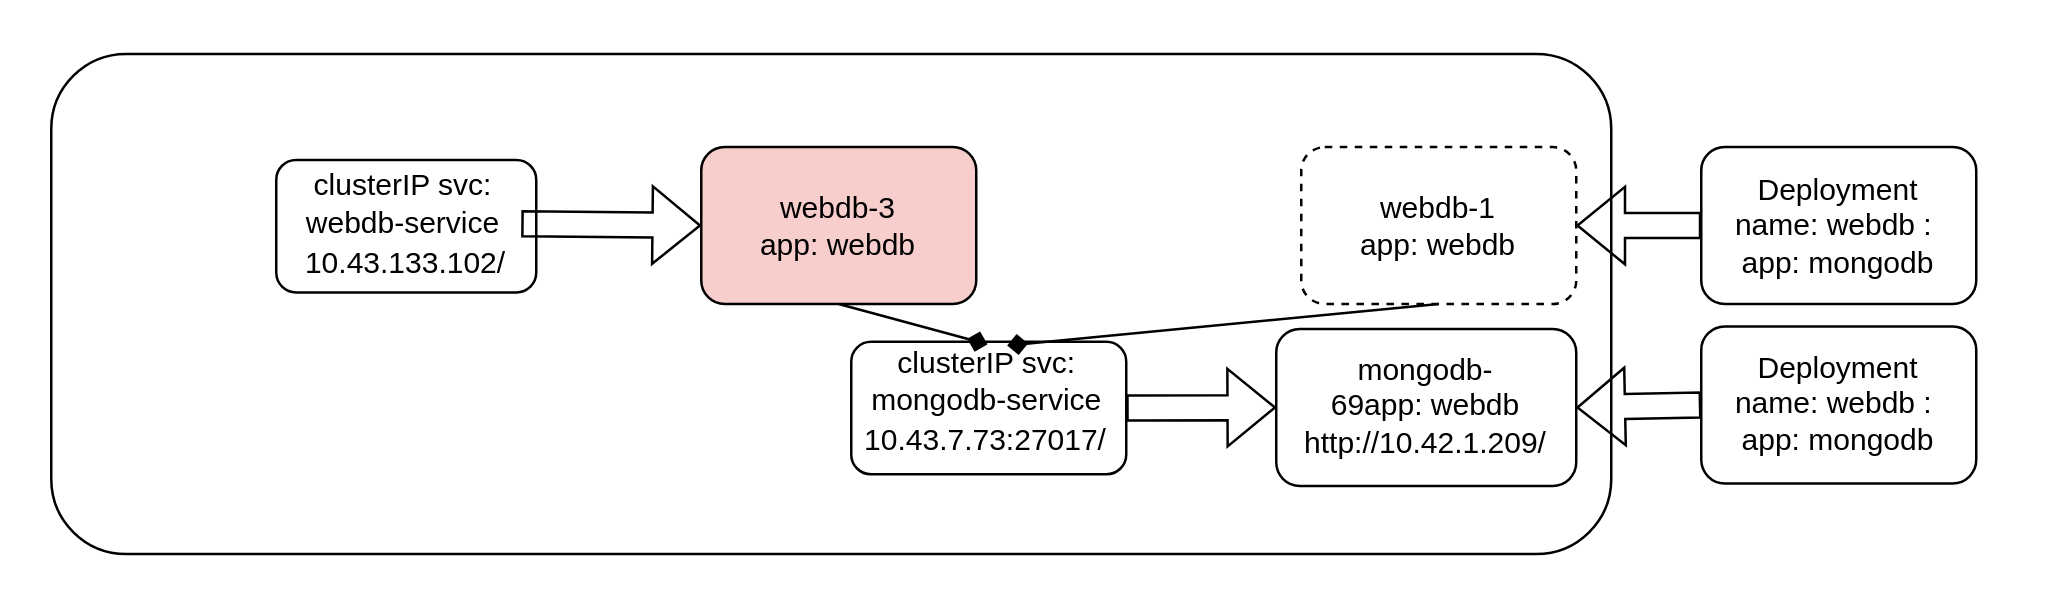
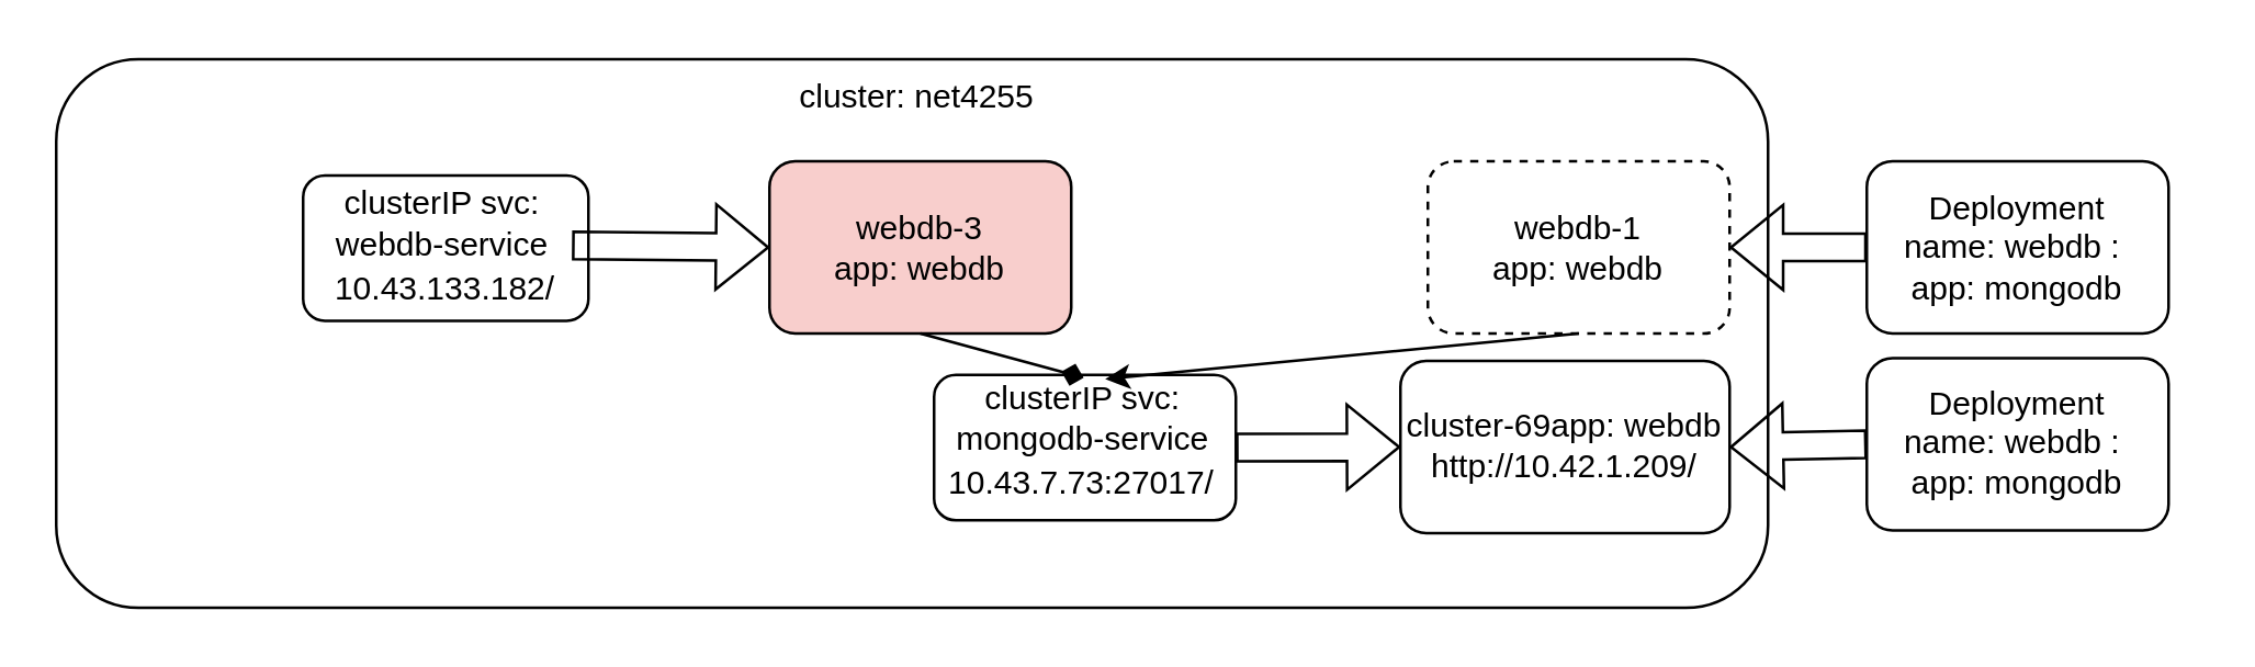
+ <mxCell id="3" value="cluster: net4255" style="text;html=1;align=center;verticalAlign=middle;whiteSpace=wrap;rounded=0;" parent="1" vertex="1"><mxGeometry x="268.5" y="20" width="130" height="30" as="geometry" /></mxCell>
- <mxCell id="10" value="10.43.133.102/" style="text;html=1;align=center;verticalAlign=middle;whiteSpace=wrap;rounded=0;" parent="1" vertex="1"><mxGeometry x="132" y="89.87" width="60" height="30" as="geometry" /></mxCell>
+ <mxCell id="10" value="10.43.133.182/" style="text;html=1;align=center;verticalAlign=middle;whiteSpace=wrap;rounded=0;" parent="1" vertex="1"><mxGeometry x="132" y="89.87" width="60" height="30" as="geometry" /></mxCell>
- <mxCell id="22" value="" style="endArrow=diamond;html=1;rounded=0;exitX=0.5;exitY=1;exitDx=0;exitDy=0;entryX=0.561;entryY=0.016;entryDx=0;entryDy=0;entryPerimeter=0;" edge="1" parent="1" source="6" target="5"><mxGeometry width="50" height="50" relative="1" as="geometry"><mxPoint x="410" y="241" as="sourcePoint" /><mxPoint x="460" y="191" as="targetPoint" /></mxGeometry></mxCell>
+ <mxCell id="22" value="" style="endArrow=classic;html=1;rounded=0;exitX=0.5;exitY=1;exitDx=0;exitDy=0;entryX=0.561;entryY=0.016;entryDx=0;entryDy=0;entryPerimeter=0;" edge="1" parent="1" source="6" target="5"><mxGeometry width="50" height="50" relative="1" as="geometry"><mxPoint x="410" y="241" as="sourcePoint" /><mxPoint x="460" y="191" as="targetPoint" /></mxGeometry></mxCell>
- <mxCell id="17" value="&lt;div&gt;&lt;span style=&quot;background-color: transparent;&quot;&gt;mongodb-69app:&amp;nbsp;&lt;/span&gt;&lt;span style=&quot;background-color: transparent;&quot;&gt;webdb&lt;/span&gt;&lt;/div&gt;&lt;div&gt;&lt;span style=&quot;background-color: transparent;&quot;&gt;http://10.42.1.209/&lt;/span&gt;&lt;/div&gt;" style="rounded=1;whiteSpace=wrap;html=1;" parent="1" vertex="1"><mxGeometry x="510" y="131" width="120" height="62.76" as="geometry" /></mxCell>
+ <mxCell id="17" value="&lt;div&gt;&lt;span style=&quot;background-color: transparent;&quot;&gt;cluster-69app:&amp;nbsp;&lt;/span&gt;&lt;span style=&quot;background-color: transparent;&quot;&gt;webdb&lt;/span&gt;&lt;/div&gt;&lt;div&gt;&lt;span style=&quot;background-color: transparent;&quot;&gt;http://10.42.1.209/&lt;/span&gt;&lt;/div&gt;" style="rounded=1;whiteSpace=wrap;html=1;" parent="1" vertex="1"><mxGeometry x="510" y="131" width="120" height="62.76" as="geometry" /></mxCell>
